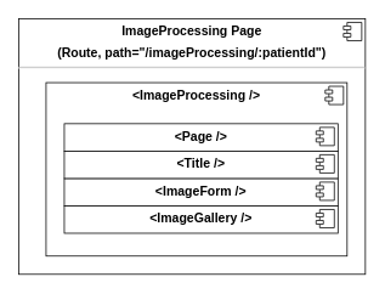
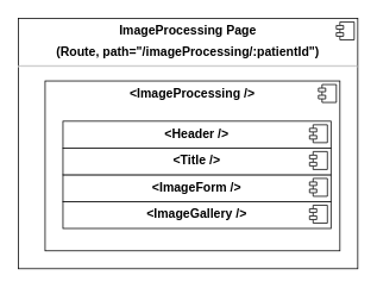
- <mxCell id="6" value="&lt;p style=&quot;margin: 6px 0px 0px; text-align: center; font-size: 14px;&quot;&gt;&lt;b style=&quot;font-size: 14px;&quot;&gt;&amp;lt;Page /&amp;gt;&lt;/b&gt;&lt;/p&gt;" style="align=left;overflow=fill;html=1;dropTarget=0;fontSize=14;spacing=2;" vertex="1" parent="1"><mxGeometry x="70" y="135" width="300" height="30" as="geometry" /></mxCell>
+ <mxCell id="6" value="&lt;p style=&quot;margin: 6px 0px 0px; text-align: center; font-size: 14px;&quot;&gt;&lt;b style=&quot;font-size: 14px;&quot;&gt;&amp;lt;Header /&amp;gt;&lt;/b&gt;&lt;/p&gt;" style="align=left;overflow=fill;html=1;dropTarget=0;fontSize=14;spacing=2;" vertex="1" parent="1"><mxGeometry x="70" y="135" width="300" height="30" as="geometry" /></mxCell>
